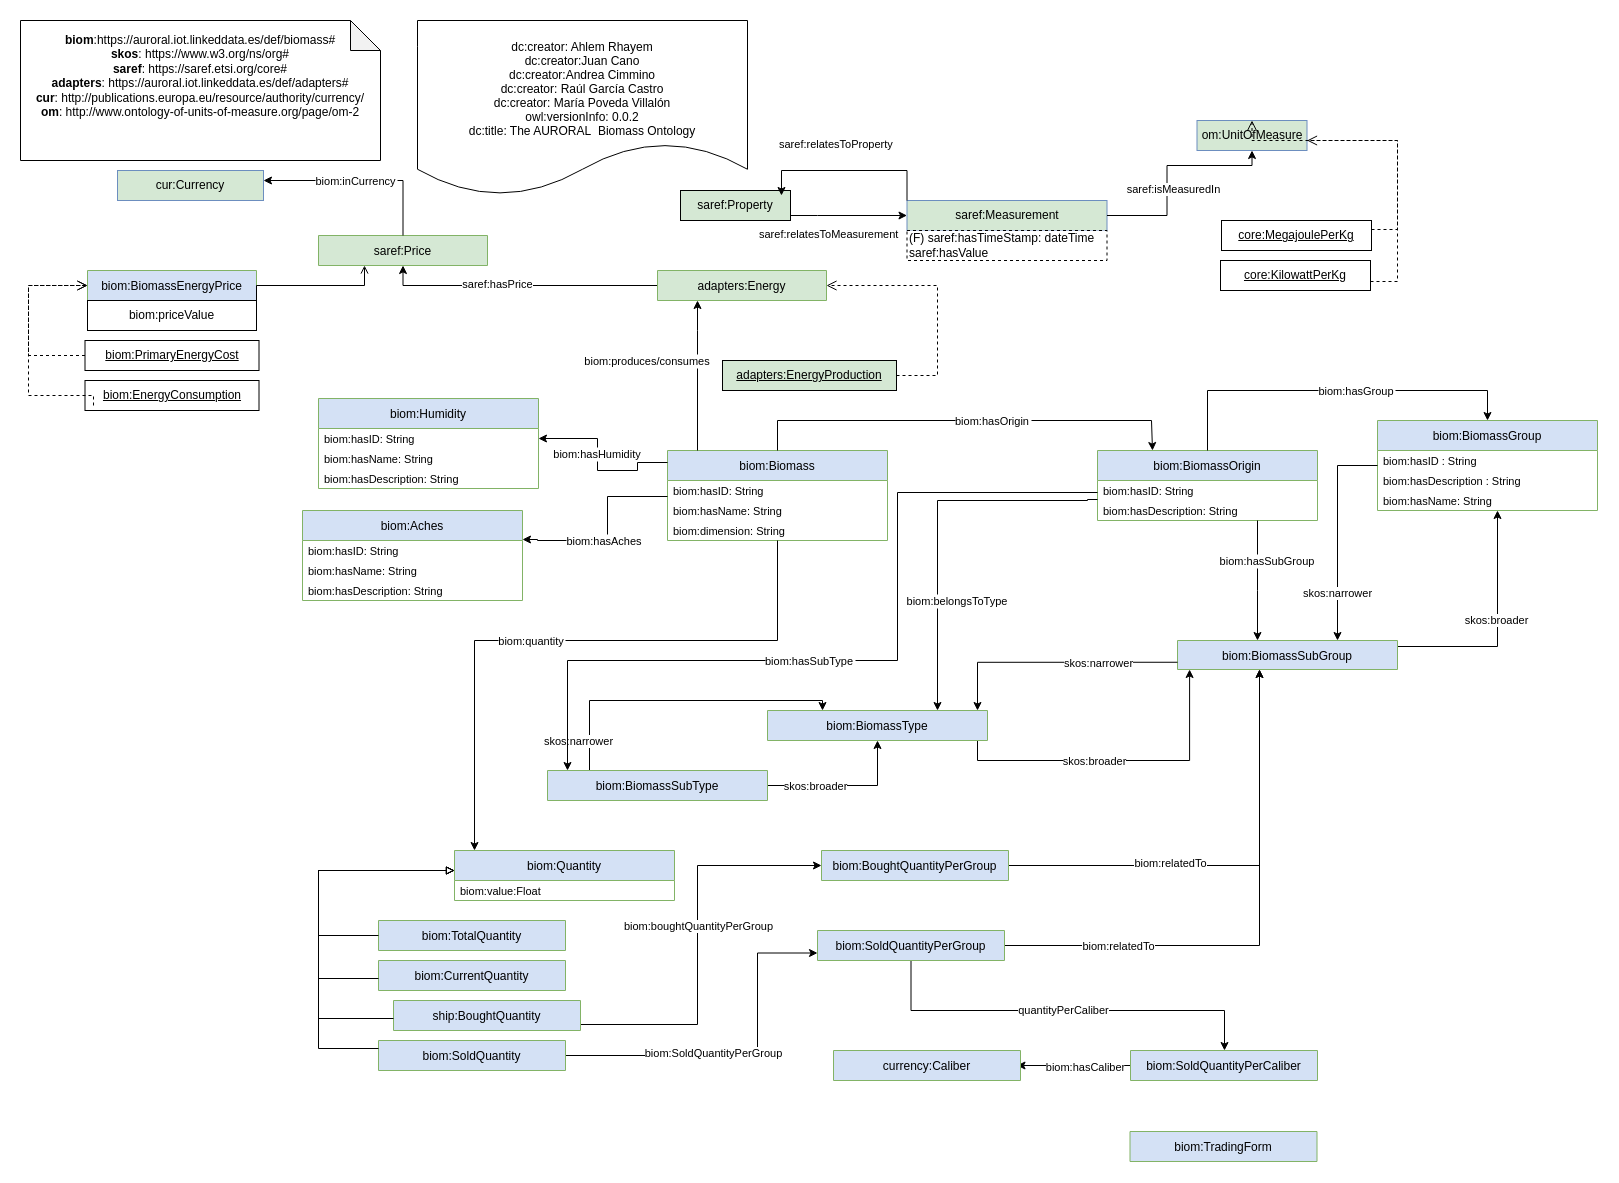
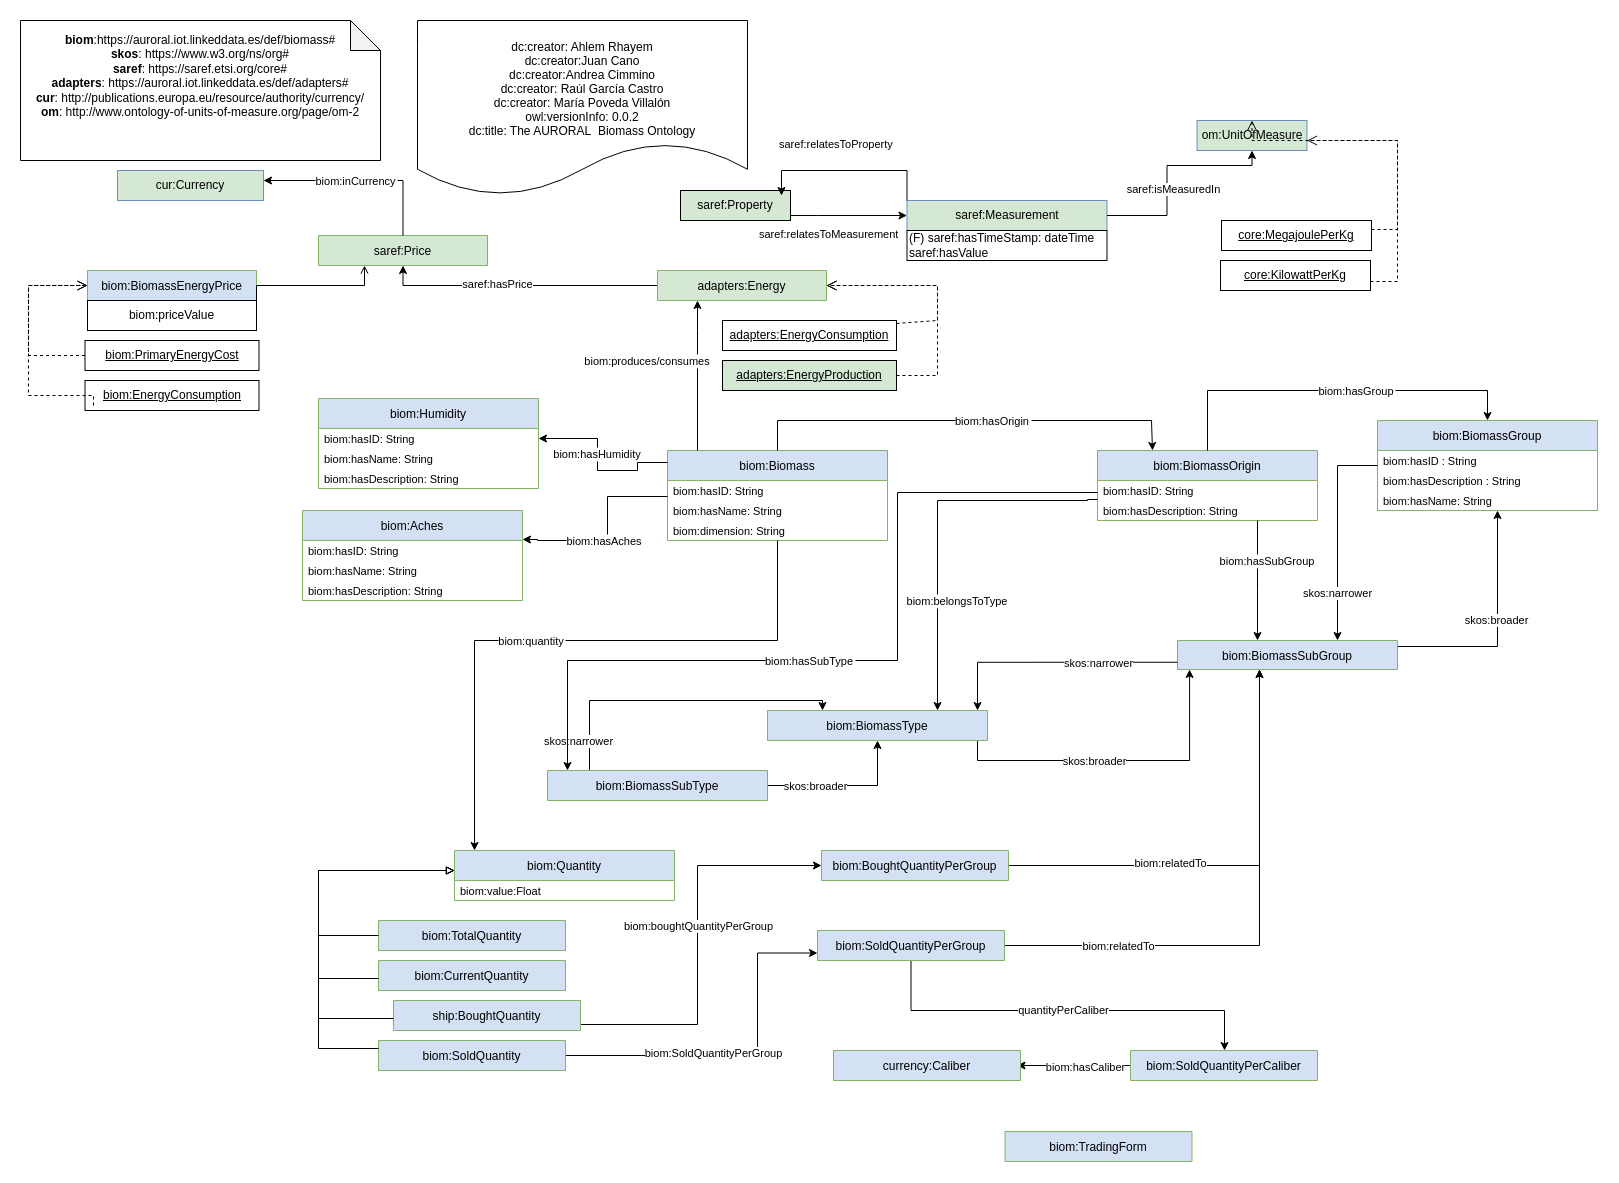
- <mxCell id="65" value="(F) saref:hasTimeStamp: dateTime&lt;br&gt;saref:hasValue" style="rounded=0;whiteSpace=wrap;html=1;snapToPoint=1;points=[[0.1,0],[0.2,0],[0.3,0],[0.4,0],[0.5,0],[0.6,0],[0.7,0],[0.8,0],[0.9,0],[0,0.1],[0,0.3],[0,0.5],[0,0.7],[0,0.9],[0.1,1],[0.2,1],[0.3,1],[0.4,1],[0.5,1],[0.6,1],[0.7,1],[0.8,1],[0.9,1],[1,0.1],[1,0.3],[1,0.5],[1,0.7],[1,0.9]];dashed=1;align=left;" parent="1" vertex="1"><mxGeometry x="906.5" y="230" width="200" height="30" as="geometry" /></mxCell>
+ <mxCell id="65" value="(F) saref:hasTimeStamp: dateTime&lt;br&gt;saref:hasValue" style="rounded=0;whiteSpace=wrap;html=1;snapToPoint=1;points=[[0.1,0],[0.2,0],[0.3,0],[0.4,0],[0.5,0],[0.6,0],[0.7,0],[0.8,0],[0.9,0],[0,0.1],[0,0.3],[0,0.5],[0,0.7],[0,0.9],[0.1,1],[0.2,1],[0.3,1],[0.4,1],[0.5,1],[0.6,1],[0.7,1],[0.8,1],[0.9,1],[1,0.1],[1,0.3],[1,0.5],[1,0.7],[1,0.9]];dashed=0;align=left;" parent="1" vertex="1"><mxGeometry x="906.5" y="230" width="200" height="30" as="geometry" /></mxCell>
+ <mxCell id="51" value="" style="endArrow=open;html=1;fontColor=#000099;endFill=0;dashed=1;endSize=8;edgeStyle=orthogonalEdgeStyle;arcSize=0;entryX=1;entryY=0.5;entryDx=0;entryDy=0;" parent="1" source="49" target="48" edge="1"><mxGeometry width="50" height="50" relative="1" as="geometry"><mxPoint x="847" y="320" as="sourcePoint" /><mxPoint x="1067" y="228" as="targetPoint" /><Array as="points"><mxPoint x="937" y="320" /><mxPoint x="937" y="285" /></Array></mxGeometry></mxCell>
+ <mxCell id="49" value="&lt;u&gt;adapters:EnergyConsumption&lt;/u&gt;" style="rounded=0;whiteSpace=wrap;html=1;snapToPoint=1;points=[[0.1,0],[0.2,0],[0.3,0],[0.4,0],[0.5,0],[0.6,0],[0.7,0],[0.8,0],[0.9,0],[0,0.1],[0,0.3],[0,0.5],[0,0.7],[0,0.9],[0.1,1],[0.2,1],[0.3,1],[0.4,1],[0.5,1],[0.6,1],[0.7,1],[0.8,1],[0.9,1],[1,0.1],[1,0.3],[1,0.5],[1,0.7],[1,0.9]];strokeColor=#000000;" parent="1" vertex="1"><mxGeometry x="722" y="320" width="174" height="30" as="geometry" /></mxCell>
- <mxCell id="99" value="biom:TradingForm" style="swimlane;fontStyle=0;childLayout=stackLayout;horizontal=1;startSize=30;horizontalStack=0;resizeParent=1;resizeParentMax=0;resizeLast=0;collapsible=1;marginBottom=0;fillColor=#D4E1F5;strokeColor=#82b366;" vertex="1" parent="1"><mxGeometry x="1129.5" y="1131" width="187" height="30" as="geometry"><mxRectangle x="536" y="365" width="80" height="30" as="alternateBounds" /></mxGeometry></mxCell>
+ <mxCell id="99" value="biom:TradingForm" style="swimlane;fontStyle=0;childLayout=stackLayout;horizontal=1;startSize=30;horizontalStack=0;resizeParent=1;resizeParentMax=0;resizeLast=0;collapsible=1;marginBottom=0;fillColor=#D4E1F5;strokeColor=#82b366;" vertex="1" parent="1"><mxGeometry x="1004.5" y="1131" width="187" height="30" as="geometry"><mxRectangle x="536" y="365" width="80" height="30" as="alternateBounds" /></mxGeometry></mxCell>
